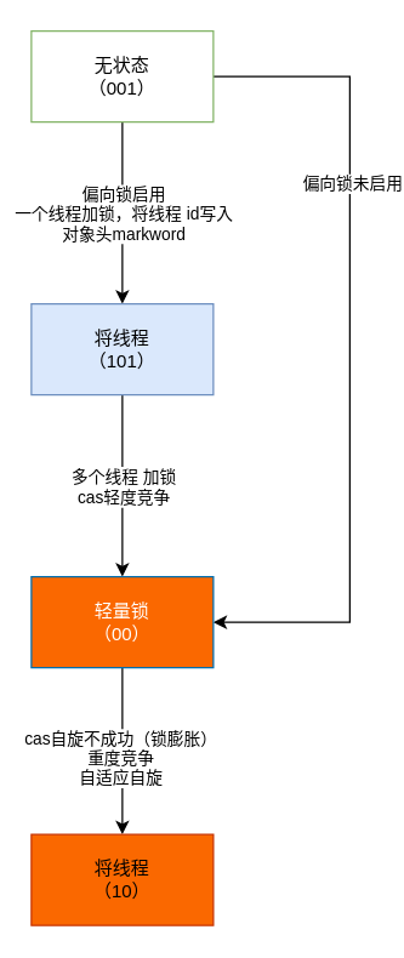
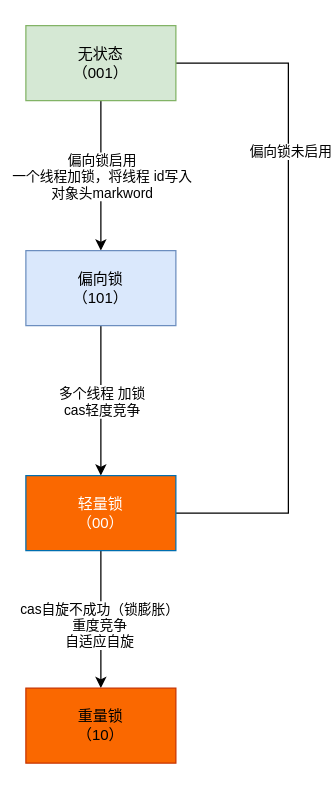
- <mxCell id="6" value="无状态&lt;br&gt;（001）" style="rounded=0;whiteSpace=wrap;html=1;fillColor=#ffffff;strokeColor=#82b366;" vertex="1" parent="1"><mxGeometry x="20" y="20" width="120" height="60" as="geometry" /></mxCell>
+ <mxCell id="6" value="无状态&lt;br&gt;（001）" style="rounded=0;whiteSpace=wrap;html=1;fillColor=#d5e8d4;strokeColor=#82b366;" vertex="1" parent="1"><mxGeometry x="20" y="20" width="120" height="60" as="geometry" /></mxCell>
- <mxCell id="9" value="将线程&lt;br&gt;（101）" style="rounded=0;whiteSpace=wrap;html=1;fillColor=#dae8fc;strokeColor=#6c8ebf;" vertex="1" parent="1"><mxGeometry x="20" y="200" width="120" height="60" as="geometry" /></mxCell>
+ <mxCell id="9" value="偏向锁&lt;br&gt;（101）" style="rounded=0;whiteSpace=wrap;html=1;fillColor=#dae8fc;strokeColor=#6c8ebf;" vertex="1" parent="1"><mxGeometry x="20" y="200" width="120" height="60" as="geometry" /></mxCell>
- <mxCell id="4" style="edgeStyle=orthogonalEdgeStyle;rounded=0;orthogonalLoop=1;jettySize=auto;html=1;entryX=1;entryY=0.5;entryDx=0;entryDy=0;" edge="1" parent="1" source="6" target="12"><mxGeometry relative="1" as="geometry"><Array as="points"><mxPoint x="230" y="50" /><mxPoint x="230" y="410" /></Array></mxGeometry></mxCell>
+ <mxCell id="4" style="edgeStyle=orthogonalEdgeStyle;rounded=0;orthogonalLoop=1;jettySize=auto;html=1;entryX=1;entryY=0.5;entryDx=0;entryDy=0;endArrow=none;" edge="1" parent="1" source="6" target="12"><mxGeometry relative="1" as="geometry"><Array as="points"><mxPoint x="230" y="50" /><mxPoint x="230" y="410" /></Array></mxGeometry></mxCell>
- <mxCell id="13" value="将线程&lt;br&gt;（10）" style="rounded=0;whiteSpace=wrap;html=1;fillColor=#fa6800;fontColor=#000000;strokeColor=#C73500;" vertex="1" parent="1"><mxGeometry x="20" y="550" width="120" height="60" as="geometry" /></mxCell>
+ <mxCell id="13" value="重量锁&lt;br&gt;（10）" style="rounded=0;whiteSpace=wrap;html=1;fillColor=#fa6800;fontColor=#000000;strokeColor=#C73500;" vertex="1" parent="1"><mxGeometry x="20" y="550" width="120" height="60" as="geometry" /></mxCell>
